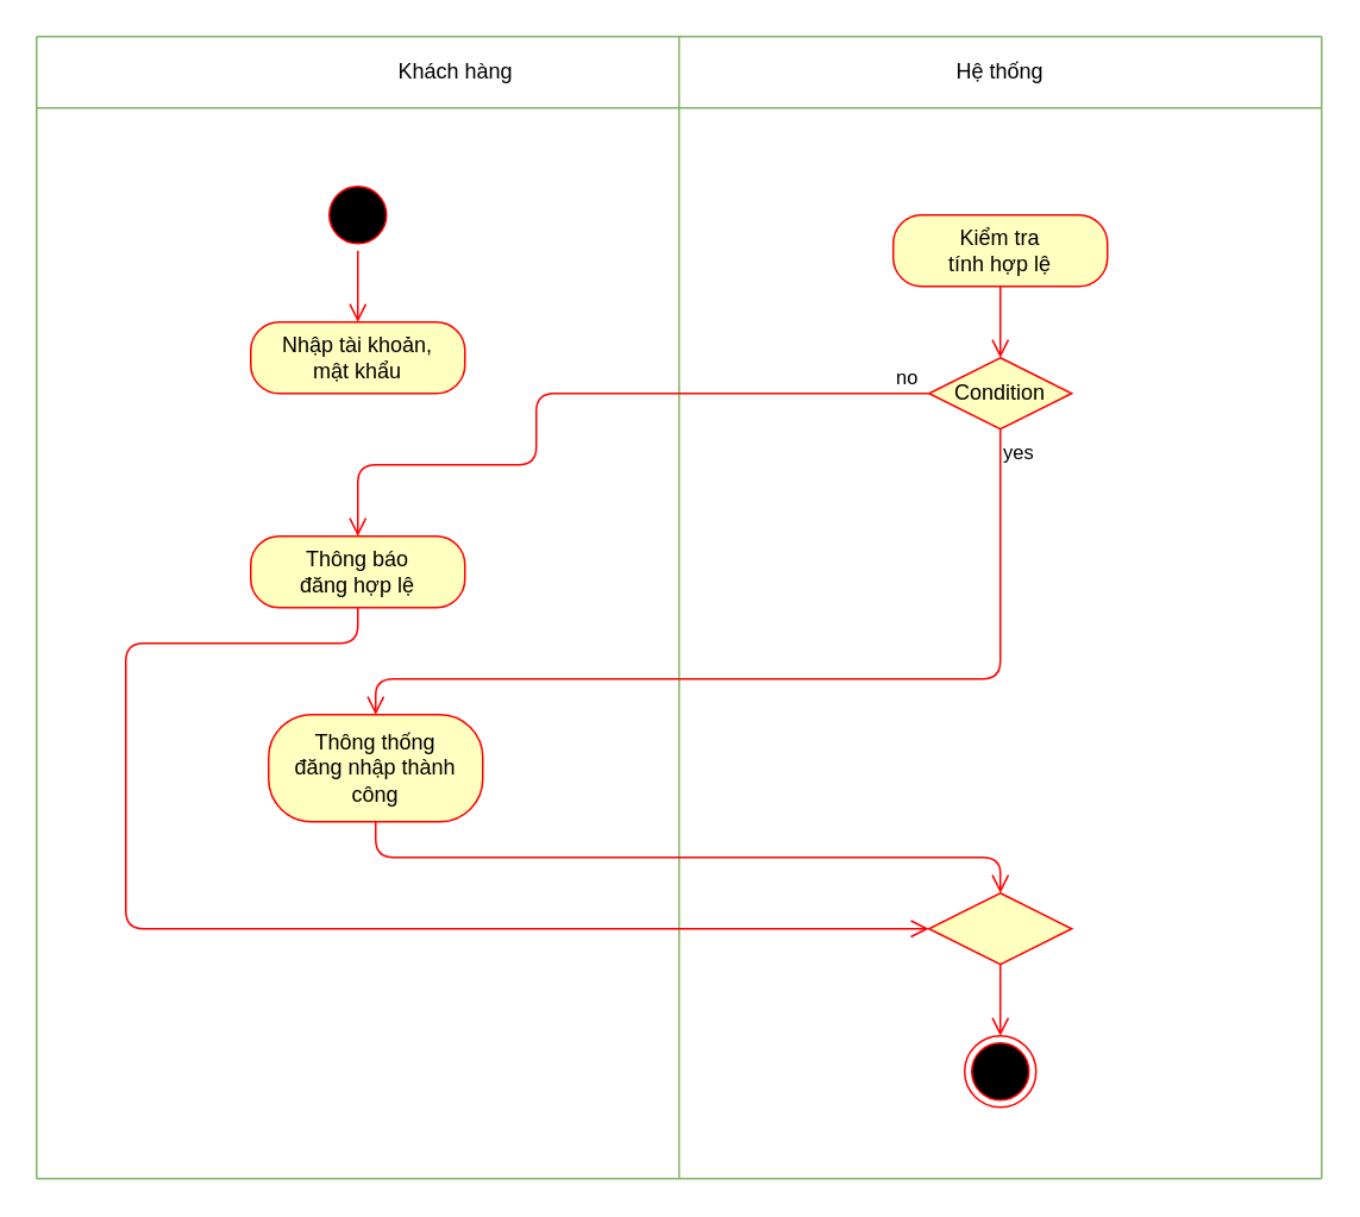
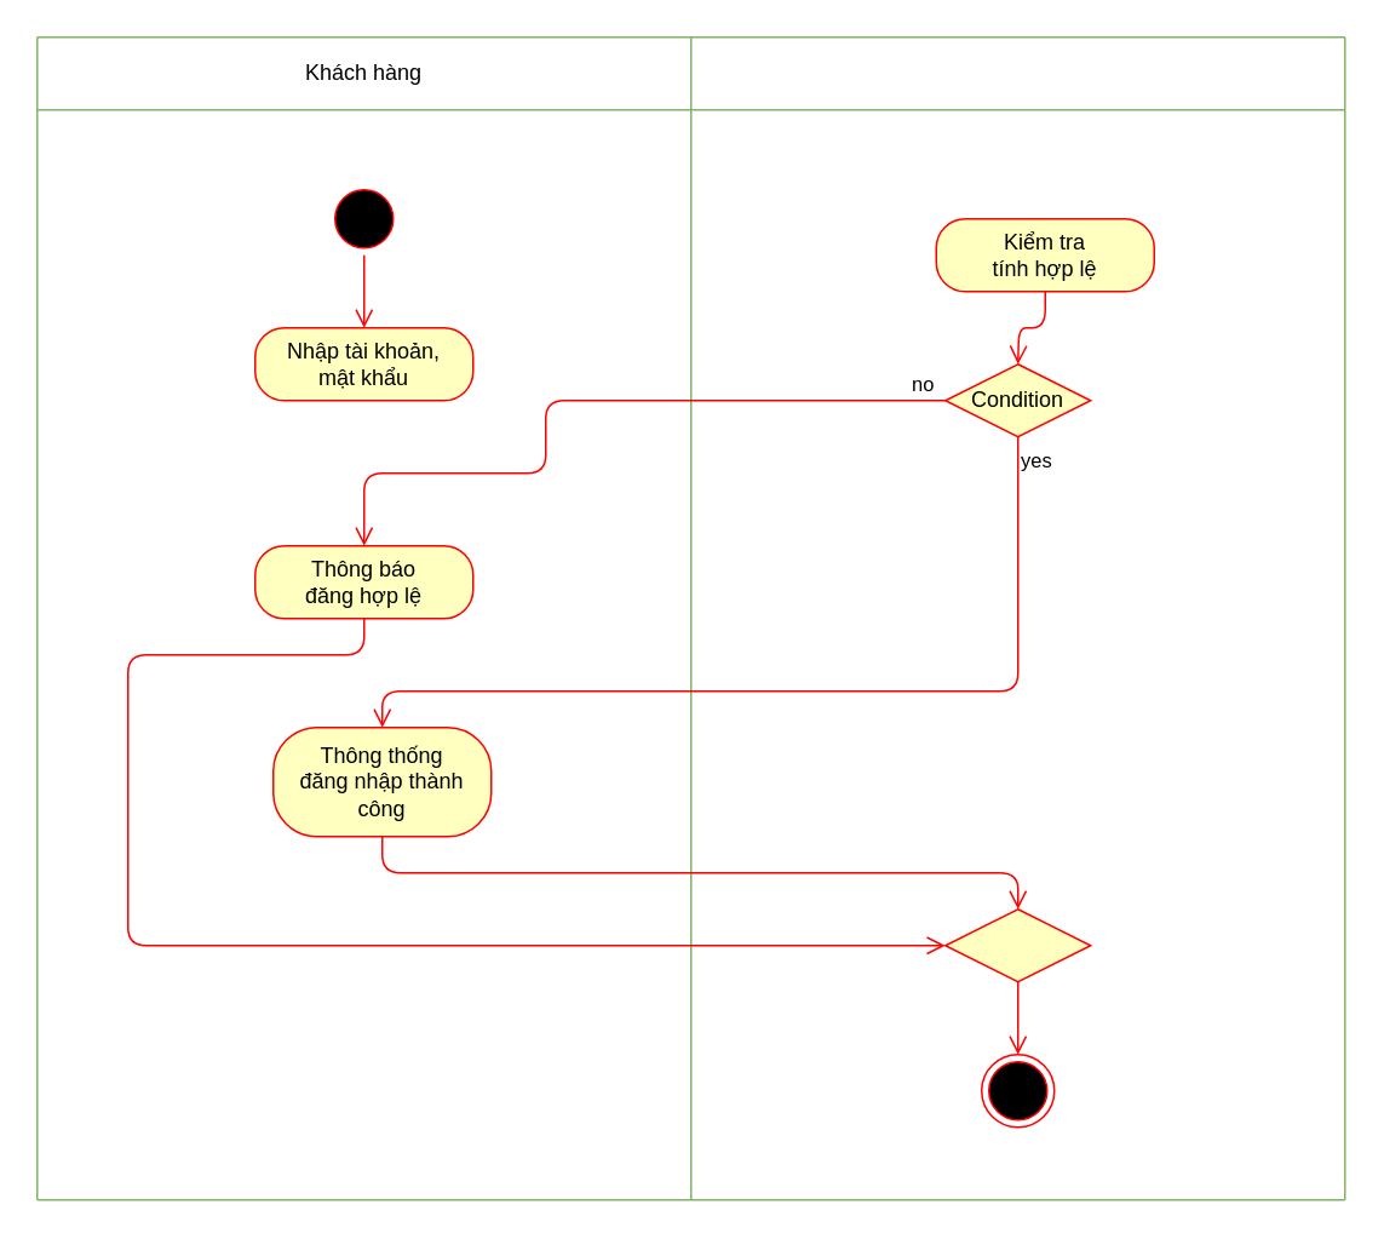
- <mxCell id="4" value="Khách hàng" style="text;html=1;strokeColor=none;fillColor=none;align=center;verticalAlign=middle;whiteSpace=wrap;rounded=0;" vertex="1" parent="1"><mxGeometry x="215" y="30" width="80" height="20" as="geometry" /></mxCell>
+ <mxCell id="4" value="Khách hàng" style="text;html=1;strokeColor=none;fillColor=none;align=center;verticalAlign=middle;whiteSpace=wrap;rounded=0;" vertex="1" parent="1"><mxGeometry x="160" y="30" width="80" height="20" as="geometry" /></mxCell>
- <mxCell id="5" value="Hệ thống" style="text;html=1;strokeColor=none;fillColor=none;align=center;verticalAlign=middle;whiteSpace=wrap;rounded=0;" vertex="1" parent="1"><mxGeometry x="520" y="30" width="80" height="20" as="geometry" /></mxCell>
- <mxCell id="12" value="Kiểm tra&lt;br&gt;tính hợp lệ" style="rounded=1;whiteSpace=wrap;html=1;arcSize=40;fontColor=#000000;fillColor=#ffffc0;strokeColor=#ff0000;" vertex="1" parent="1"><mxGeometry x="500" y="120" width="120" height="40" as="geometry" /></mxCell>
+ <mxCell id="12" value="Kiểm tra&lt;br&gt;tính hợp lệ" style="rounded=1;whiteSpace=wrap;html=1;arcSize=40;fontColor=#000000;fillColor=#ffffc0;strokeColor=#ff0000;" vertex="1" parent="1"><mxGeometry x="515" y="120" width="120" height="40" as="geometry" /></mxCell>
